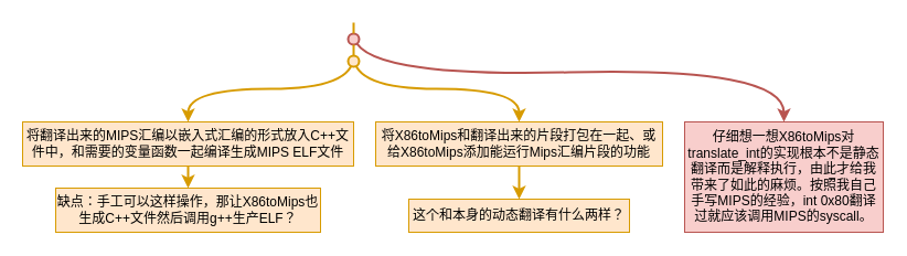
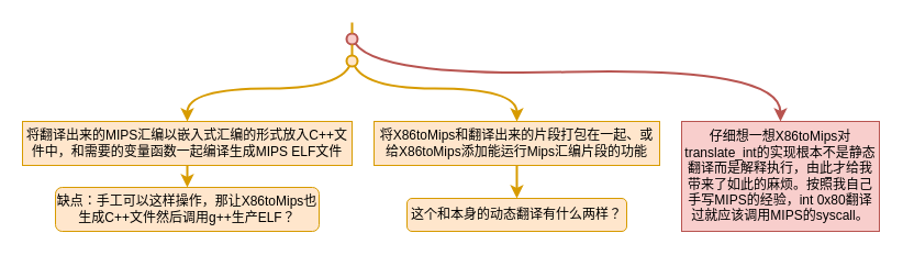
- <mxCell id="6" value="缺点：手工可以这样操作，那让X86toMips也生成C++文件然后调用g++生产ELF？" style="rounded=0;whiteSpace=wrap;html=1;fillColor=#ffe6cc;strokeColor=#d79b00;" vertex="1" parent="1"><mxGeometry x="50" y="170" width="240" height="40" as="geometry" /></mxCell>
+ <mxCell id="6" value="缺点：手工可以这样操作，那让X86toMips也生成C++文件然后调用g++生产ELF？" style="whiteSpace=wrap;html=1;fillColor=#ffe6cc;strokeColor=#d79b00;rounded=1;" vertex="1" parent="1"><mxGeometry x="50" y="170" width="240" height="40" as="geometry" /></mxCell>
- <mxCell id="9" value="这个和本身的动态翻译有什么两样？" style="rounded=0;whiteSpace=wrap;html=1;fillColor=#ffe6cc;strokeColor=#d79b00;" vertex="1" parent="1"><mxGeometry x="370" y="180" width="200" height="30" as="geometry" /></mxCell>
+ <mxCell id="9" value="这个和本身的动态翻译有什么两样？" style="whiteSpace=wrap;html=1;fillColor=#ffe6cc;strokeColor=#d79b00;rounded=1;" vertex="1" parent="1"><mxGeometry x="370" y="180" width="200" height="30" as="geometry" /></mxCell>
